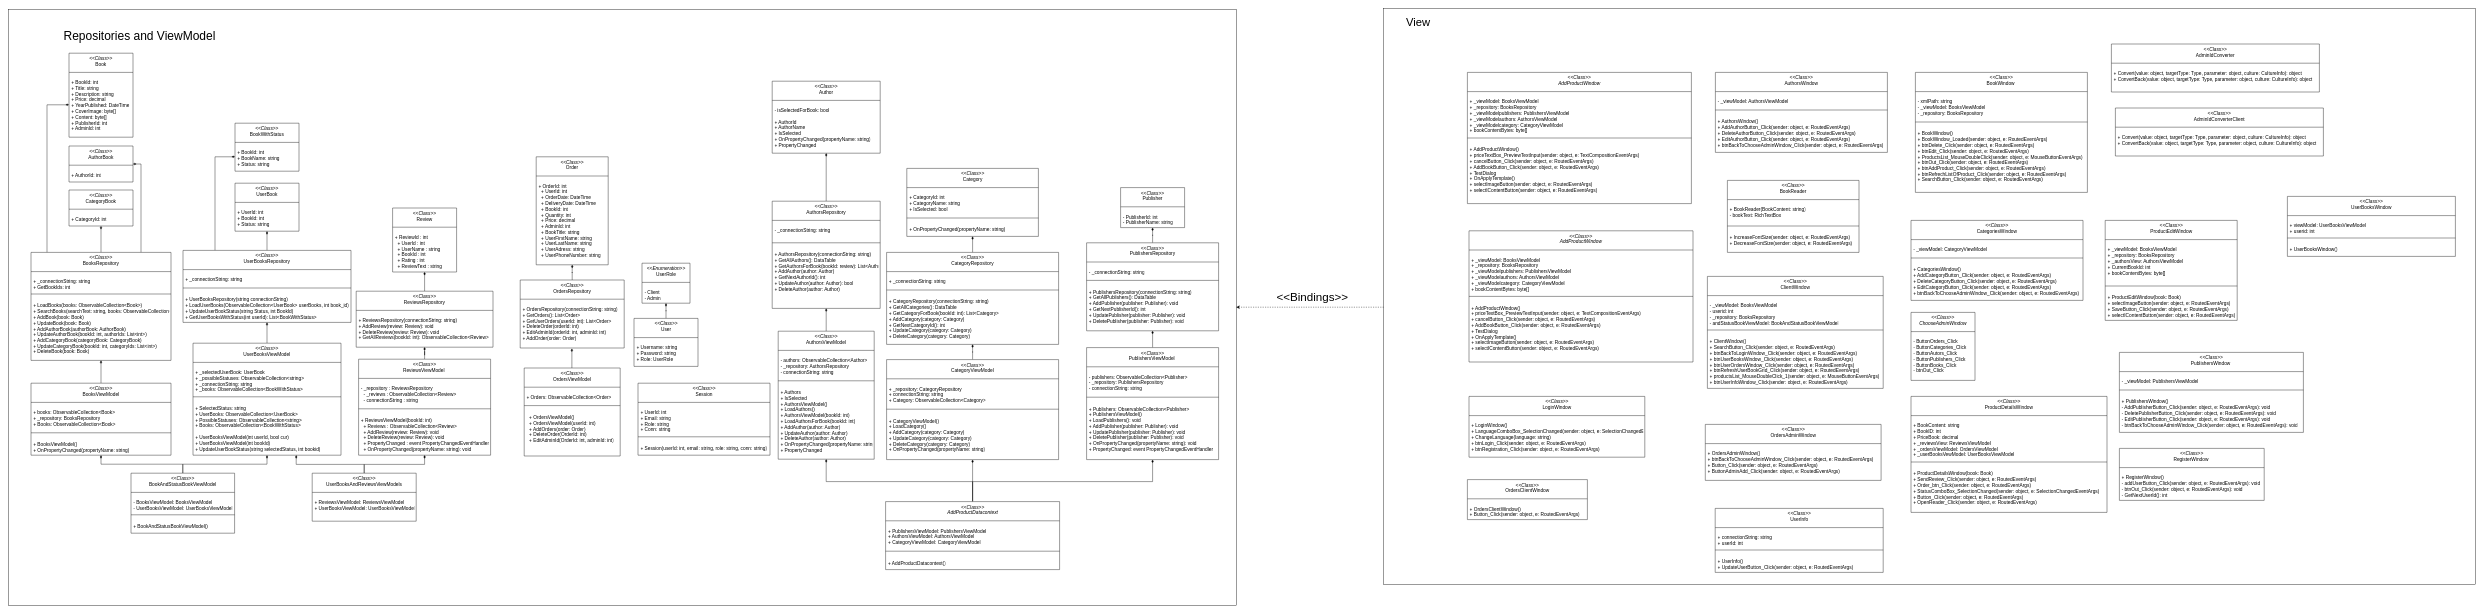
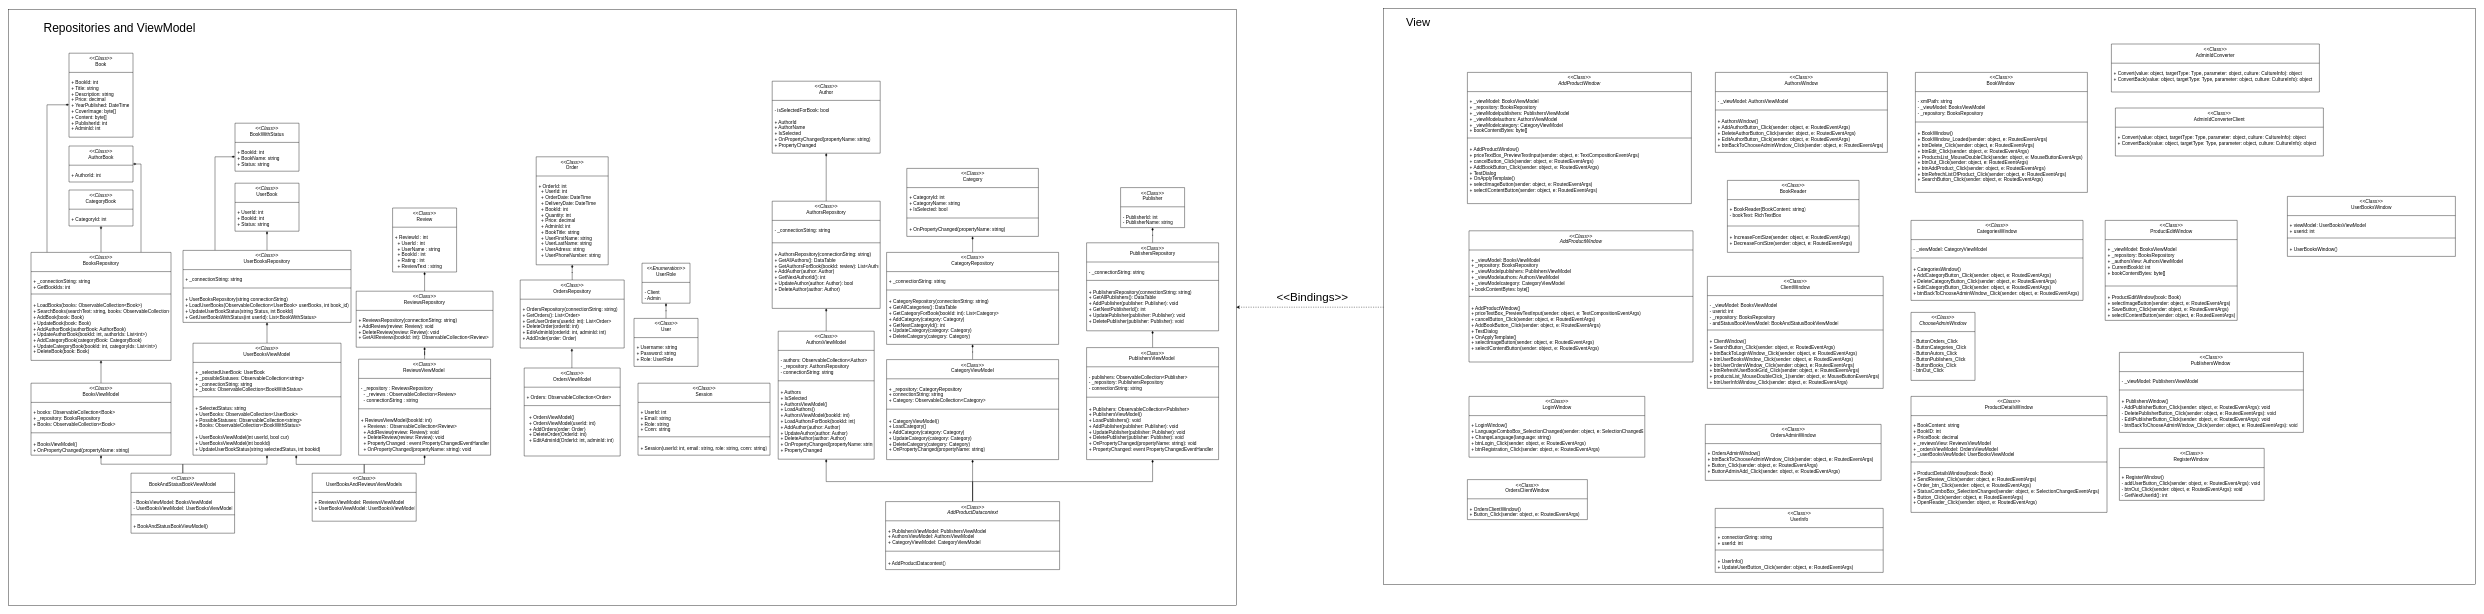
- <mxCell id="188" value="&lt;font style=&quot;font-size: 30px;&quot;&gt;Repositories and ViewModel&lt;/font&gt;" style="text;html=1;strokeColor=none;fillColor=none;align=center;verticalAlign=middle;whiteSpace=wrap;rounded=0;" parent="1" vertex="1"><mxGeometry x="127" y="72" width="443" height="31" as="geometry" /></mxCell>
+ <mxCell id="188" value="&lt;font style=&quot;font-size: 30px;&quot;&gt;Repositories and ViewModel&lt;/font&gt;" style="text;html=1;strokeColor=none;fillColor=none;align=center;verticalAlign=middle;whiteSpace=wrap;rounded=0;" parent="1" vertex="1"><mxGeometry x="77" y="52" width="443" height="31" as="geometry" /></mxCell>
